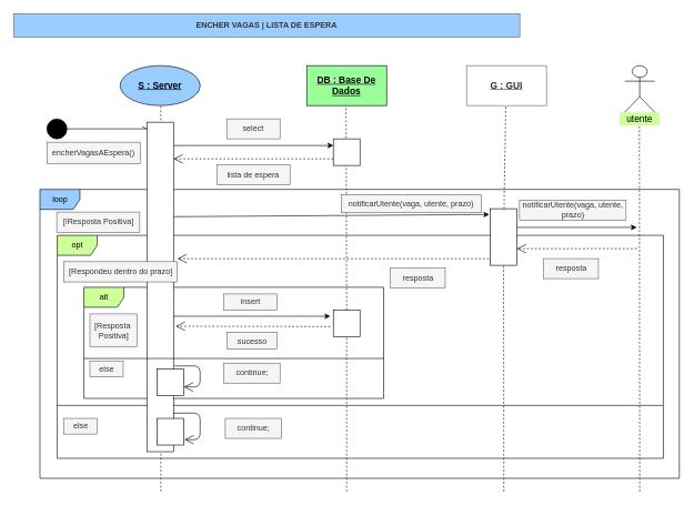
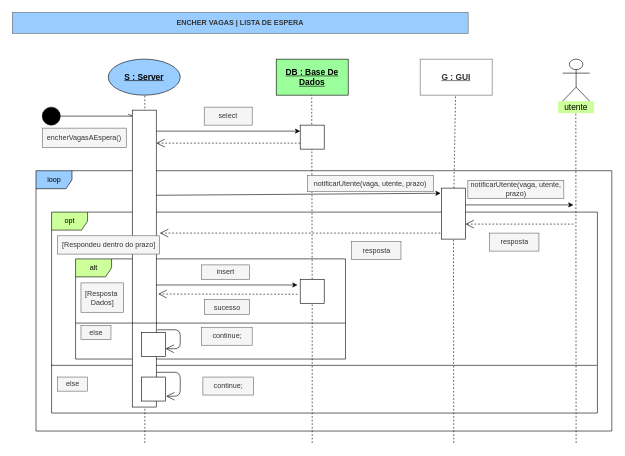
- <mxCell id="22" value="lista de espera" style="text;html=1;strokeColor=#666666;align=center;verticalAlign=middle;whiteSpace=wrap;rounded=0;fillColor=#f5f5f5;fontColor=#333333;" parent="1" vertex="1"><mxGeometry x="325" y="247" width="110" height="30" as="geometry" /></mxCell>
- <mxCell id="49" value="[!Resposta Positiva]" style="text;html=1;strokeColor=#666666;align=center;verticalAlign=middle;whiteSpace=wrap;rounded=0;fillColor=#f5f5f5;fontColor=#333333;" parent="1" vertex="1"><mxGeometry x="84.75" y="318" width="124.5" height="30.5" as="geometry" /></mxCell>
- <mxCell id="44" value="[Resposta&amp;nbsp;&lt;br&gt;Positiva]" style="text;html=1;strokeColor=#666666;align=center;verticalAlign=middle;whiteSpace=wrap;rounded=0;fillColor=#f5f5f5;fontColor=#333333;" parent="1" vertex="1"><mxGeometry x="134.5" y="471" width="71" height="49" as="geometry" /></mxCell>
+ <mxCell id="44" value="[Resposta&amp;nbsp;&lt;br&gt;Dados]" style="text;html=1;strokeColor=#666666;align=center;verticalAlign=middle;whiteSpace=wrap;rounded=0;fillColor=#f5f5f5;fontColor=#333333;" parent="1" vertex="1"><mxGeometry x="134.5" y="471" width="71" height="49" as="geometry" /></mxCell>
